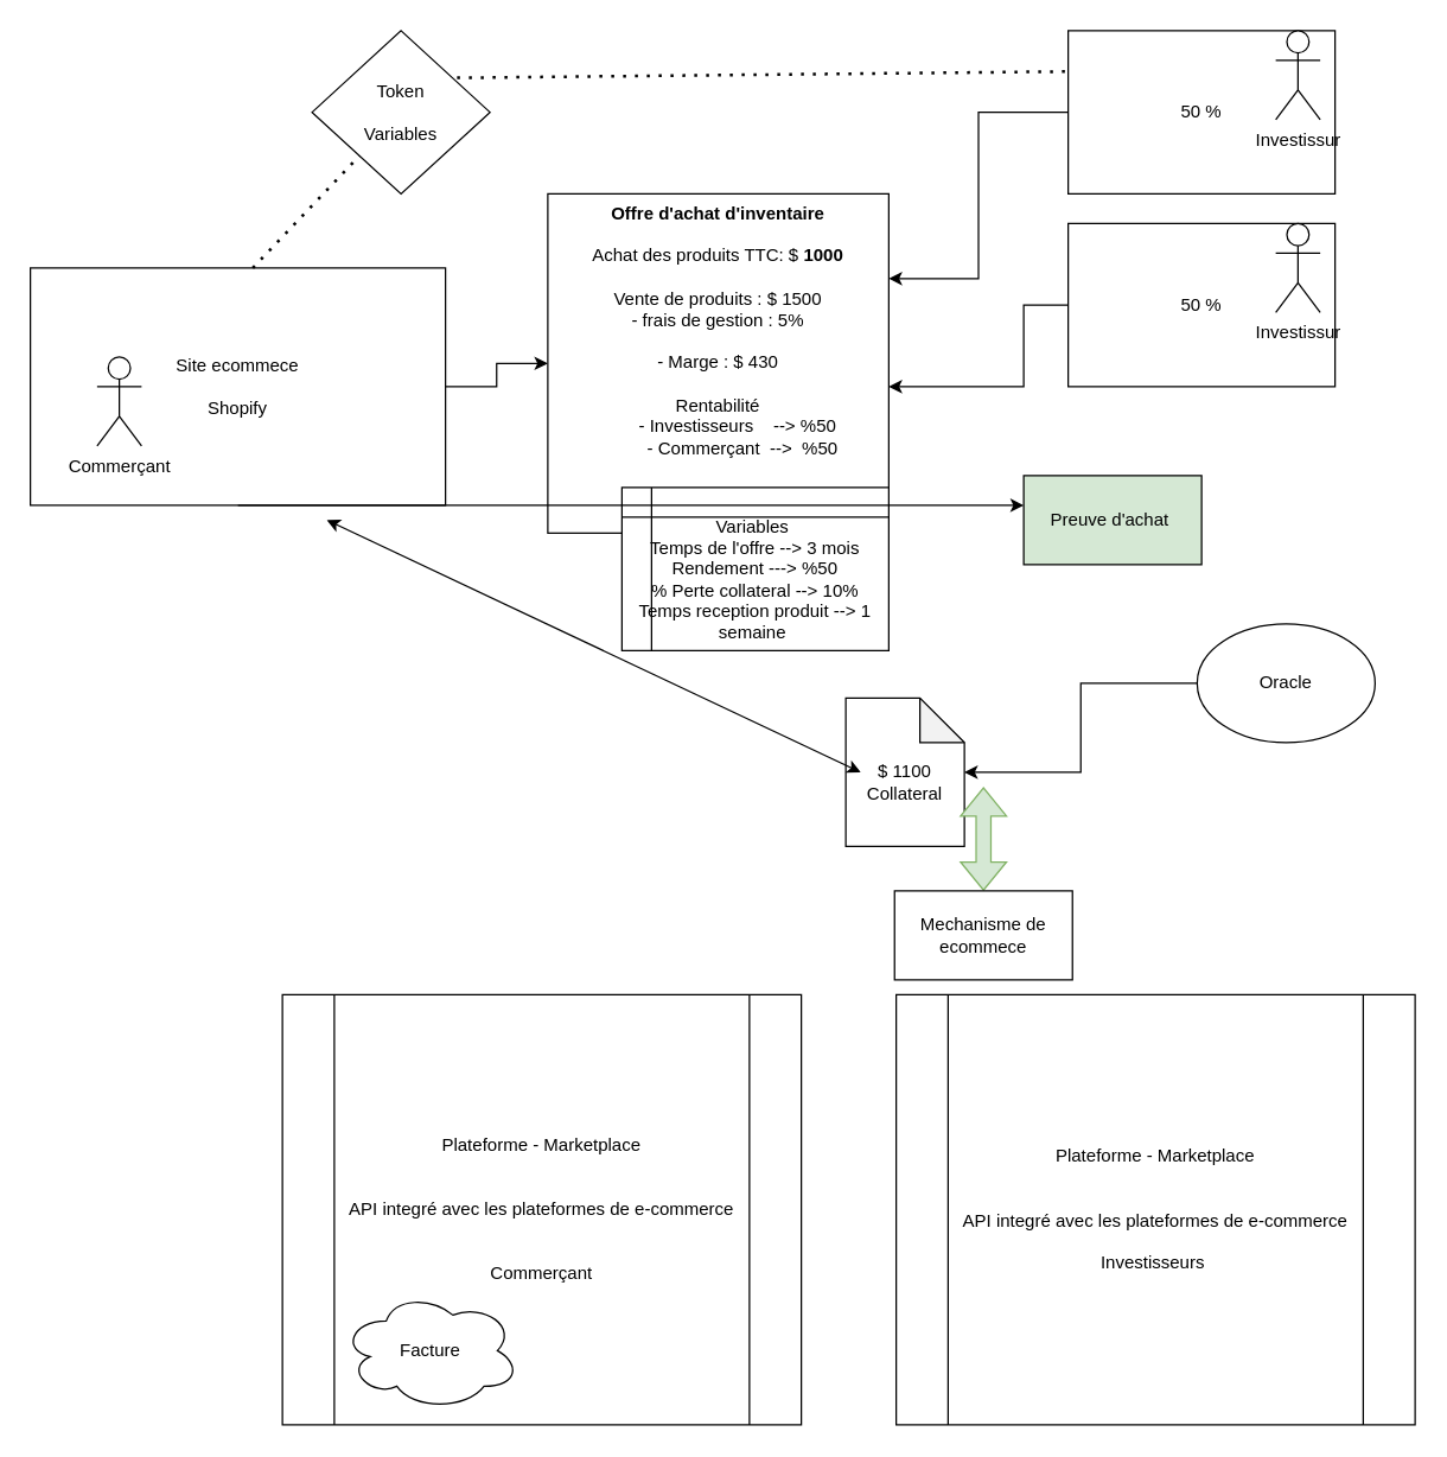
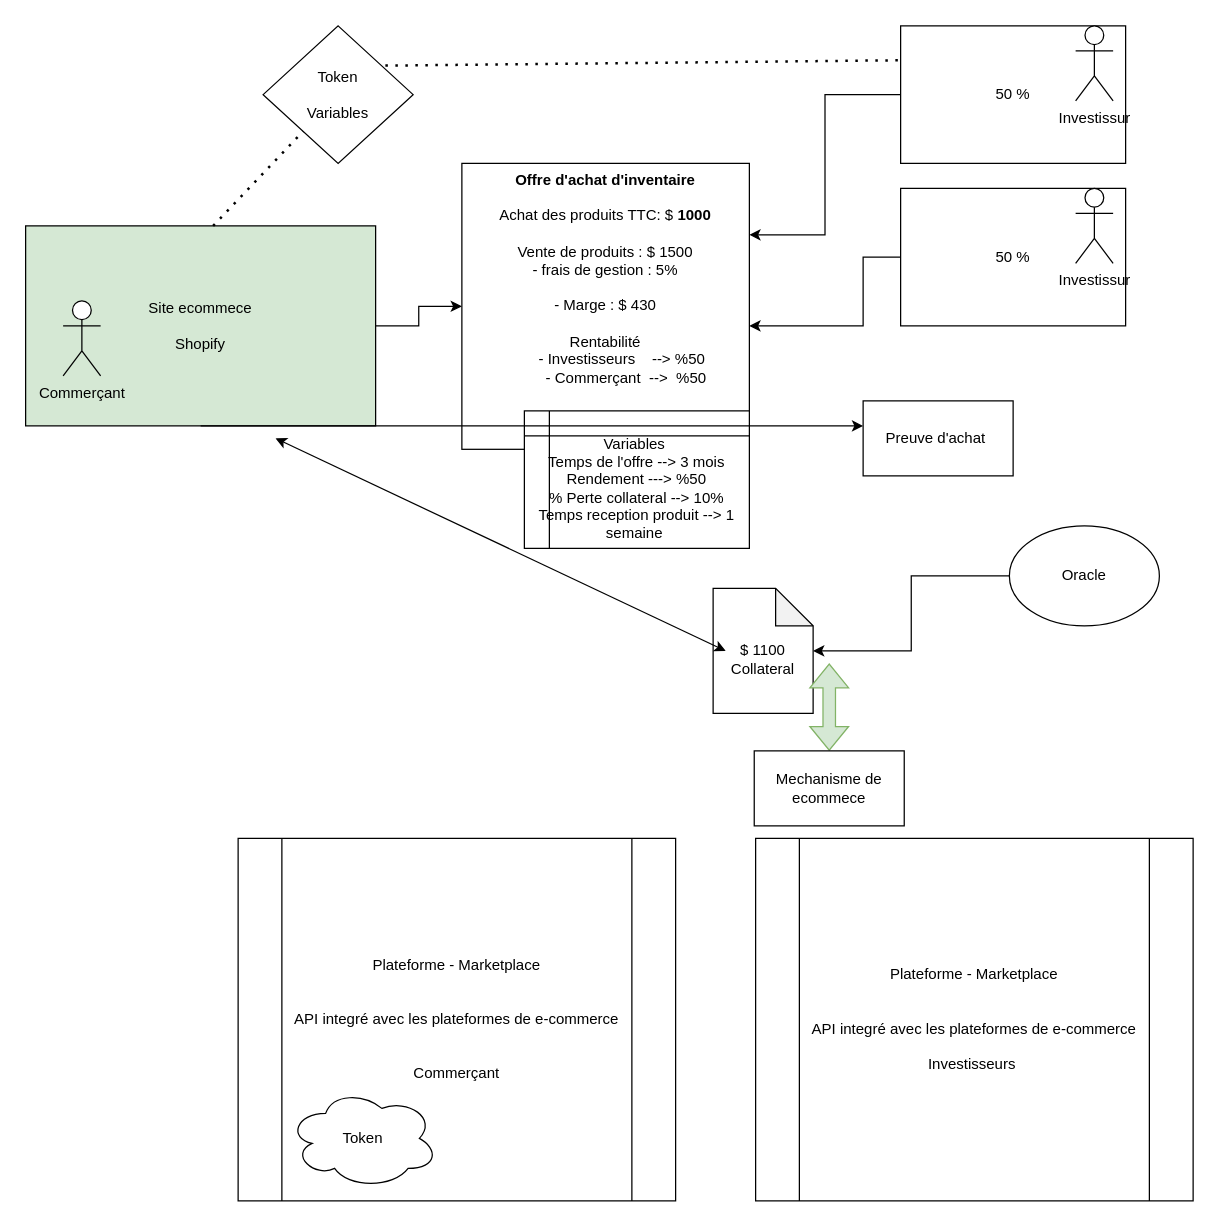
- <mxCell id="5" value="Site ecommece&lt;div&gt;&lt;br&gt;&lt;/div&gt;&lt;div&gt;Shopify&lt;/div&gt;" style="rounded=0;whiteSpace=wrap;html=1;" vertex="1" parent="1"><mxGeometry x="20" y="180" width="280" height="160" as="geometry" /></mxCell>
+ <mxCell id="5" value="Site ecommece&lt;div&gt;&lt;br&gt;&lt;/div&gt;&lt;div&gt;Shopify&lt;/div&gt;" style="rounded=0;whiteSpace=wrap;html=1;fillColor=#d5e8d4;" vertex="1" parent="1"><mxGeometry x="20" y="180" width="280" height="160" as="geometry" /></mxCell>
- <mxCell id="7" value="Commerçant" style="shape=umlActor;verticalLabelPosition=bottom;verticalAlign=top;html=1;outlineConnect=0;" vertex="1" parent="1"><mxGeometry x="65" y="240" width="30" height="60" as="geometry" /></mxCell>
+ <mxCell id="7" value="Commerçant" style="shape=umlActor;verticalLabelPosition=bottom;verticalAlign=top;html=1;outlineConnect=0;" vertex="1" parent="1"><mxGeometry x="50" y="240" width="30" height="60" as="geometry" /></mxCell>
- <mxCell id="11" value="Preuve d'achat&amp;nbsp;" style="rounded=0;whiteSpace=wrap;html=1;fillColor=#d5e8d4;" vertex="1" parent="1"><mxGeometry x="690" y="320" width="120" height="60" as="geometry" /></mxCell>
+ <mxCell id="11" value="Preuve d'achat&amp;nbsp;" style="rounded=0;whiteSpace=wrap;html=1;" vertex="1" parent="1"><mxGeometry x="690" y="320" width="120" height="60" as="geometry" /></mxCell>
- <mxCell id="26" value="Facture" style="ellipse;shape=cloud;whiteSpace=wrap;html=1;" vertex="1" parent="1"><mxGeometry x="230" y="870" width="120" height="80" as="geometry" /></mxCell>
+ <mxCell id="26" value="Token" style="ellipse;shape=cloud;whiteSpace=wrap;html=1;" vertex="1" parent="1"><mxGeometry x="230" y="870" width="120" height="80" as="geometry" /></mxCell>
